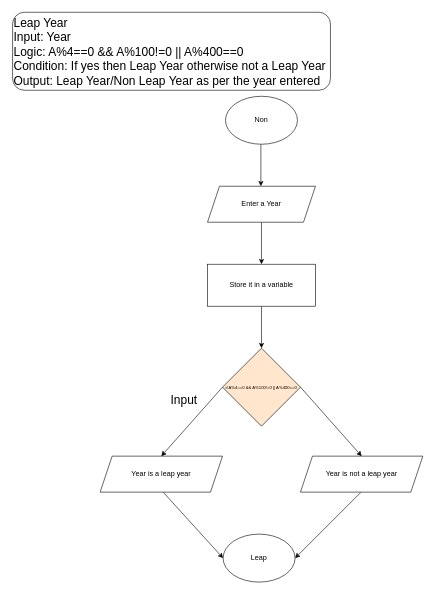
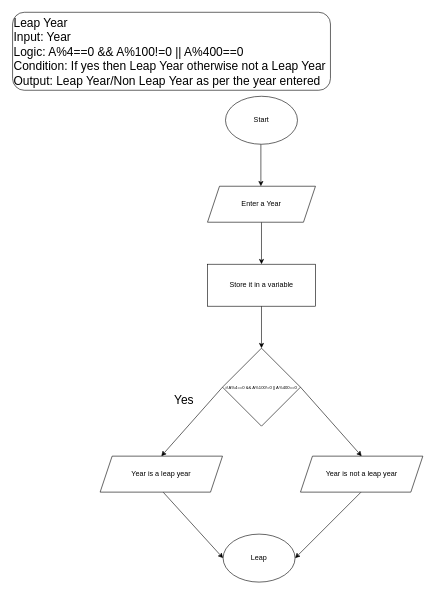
- <mxCell id="16" value="Non" style="ellipse;whiteSpace=wrap;html=1;" parent="1" vertex="1"><mxGeometry x="375" y="160" width="120" height="80" as="geometry" /></mxCell>
+ <mxCell id="16" value="Start" style="ellipse;whiteSpace=wrap;html=1;" parent="1" vertex="1"><mxGeometry x="375" y="160" width="120" height="80" as="geometry" /></mxCell>
- <mxCell id="2" value="&lt;span style=&quot;text-align: left&quot;&gt;&lt;font style=&quot;font-size: 7px&quot;&gt;if A%4==0 &amp;amp;&amp;amp; A%100!=0 || A%400==0&lt;/font&gt;&lt;/span&gt;" style="rhombus;whiteSpace=wrap;html=1;fillColor=#ffe6cc;" parent="1" vertex="1"><mxGeometry x="370" y="580" width="130" height="130" as="geometry" /></mxCell>
+ <mxCell id="2" value="&lt;span style=&quot;text-align: left&quot;&gt;&lt;font style=&quot;font-size: 7px&quot;&gt;if A%4==0 &amp;amp;&amp;amp; A%100!=0 || A%400==0&lt;/font&gt;&lt;/span&gt;" style="rhombus;whiteSpace=wrap;html=1;" parent="1" vertex="1"><mxGeometry x="370" y="580" width="130" height="130" as="geometry" /></mxCell>
- <mxCell id="4" value="&lt;font style=&quot;font-size: 20px&quot;&gt;Input&lt;/font&gt;" style="text;html=1;strokeColor=none;fillColor=none;align=center;verticalAlign=middle;whiteSpace=wrap;rounded=0;fontSize=2;opacity=80;" parent="1" vertex="1"><mxGeometry x="271" y="650" width="70" height="30" as="geometry" /></mxCell>
+ <mxCell id="4" value="&lt;font style=&quot;font-size: 20px&quot;&gt;Yes&lt;/font&gt;" style="text;html=1;strokeColor=none;fillColor=none;align=center;verticalAlign=middle;whiteSpace=wrap;rounded=0;fontSize=2;opacity=80;" parent="1" vertex="1"><mxGeometry x="271" y="650" width="70" height="30" as="geometry" /></mxCell>
